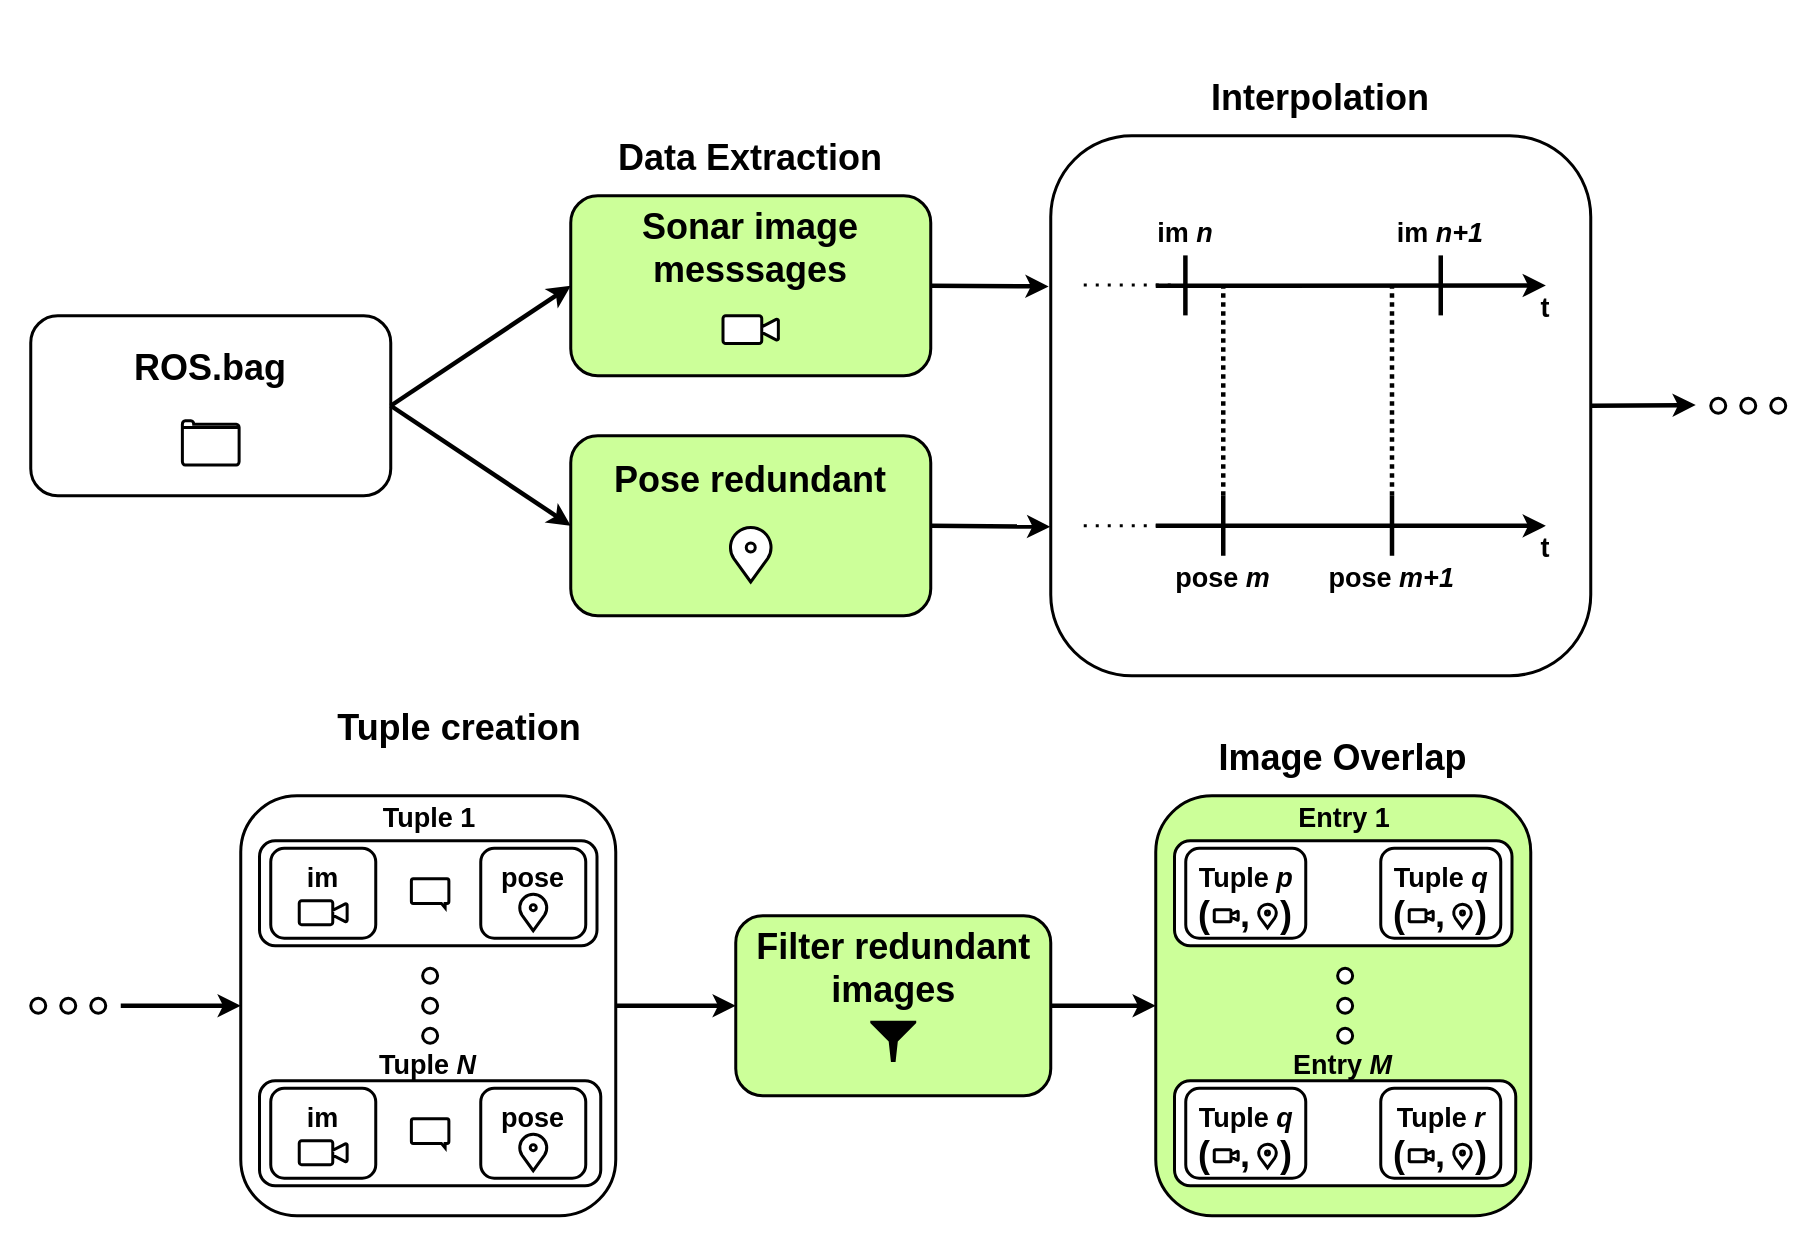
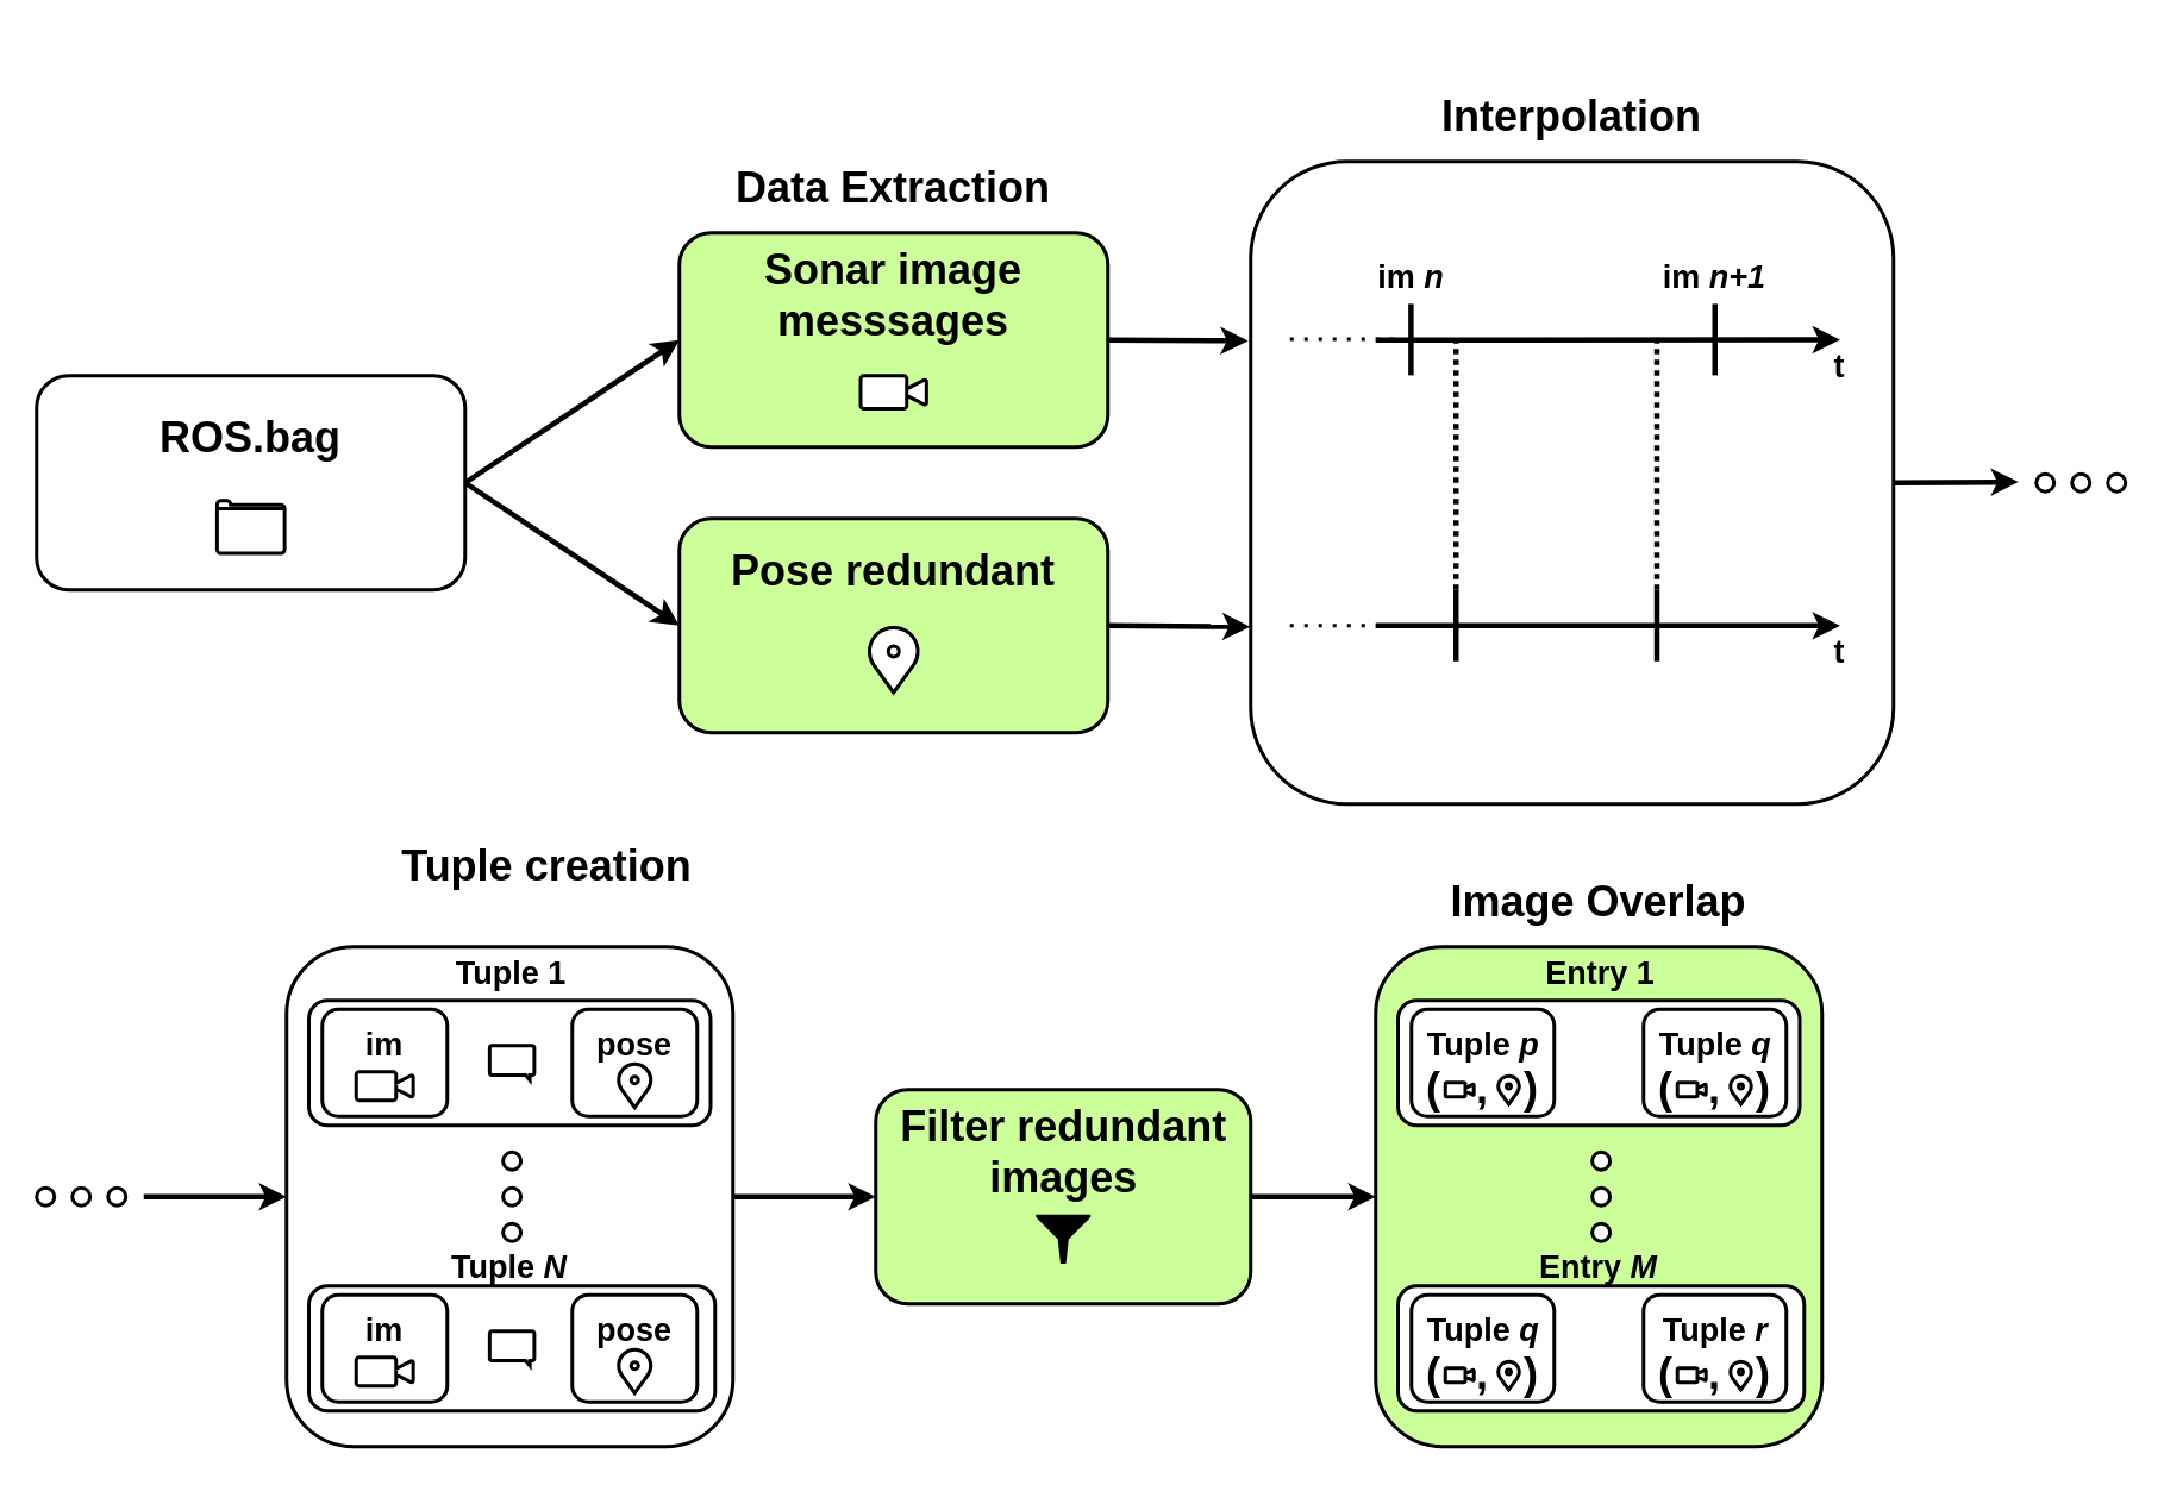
- <mxCell id="46" value="&lt;h2&gt;&lt;font color=&quot;#000000&quot;&gt;pose &lt;i&gt;m&lt;/i&gt;&lt;/font&gt;&lt;/h2&gt;" style="text;html=1;strokeColor=none;fillColor=none;align=center;verticalAlign=middle;whiteSpace=wrap;rounded=0;fontSize=12;fontFamily=Helvetica;fontColor=default;" parent="42" vertex="1"><mxGeometry y="180" width="70" height="30" as="geometry" /></mxCell>
- <mxCell id="41" value="&lt;h2&gt;&lt;font color=&quot;#000000&quot;&gt;pose &lt;i&gt;m+1&lt;/i&gt;&lt;/font&gt;&lt;/h2&gt;" style="text;html=1;strokeColor=none;fillColor=none;align=center;verticalAlign=middle;whiteSpace=wrap;rounded=0;fontSize=12;fontFamily=Helvetica;fontColor=default;" parent="37" vertex="1"><mxGeometry y="180" width="95" height="30" as="geometry" /></mxCell>
